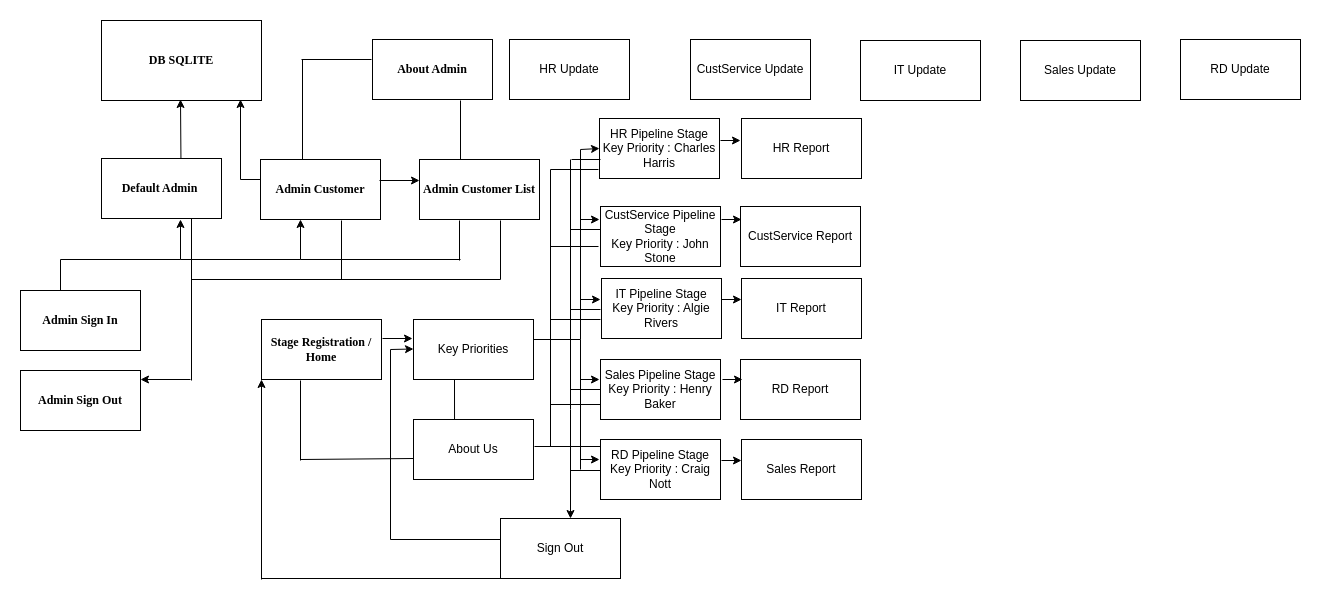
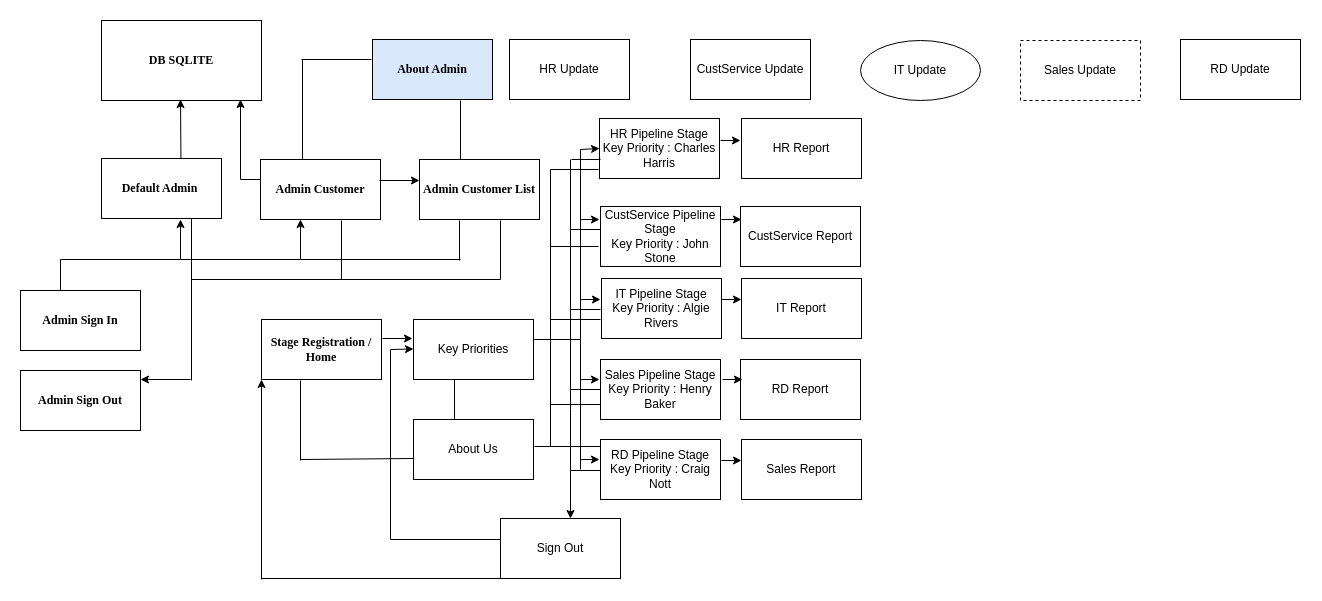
- <mxCell id="5" value="About Admin" style="rounded=0;whiteSpace=wrap;html=1;fontFamily=Times New Roman;fontStyle=1" vertex="1" parent="1"><mxGeometry x="372" y="39" width="120" height="60" as="geometry" /></mxCell>
+ <mxCell id="5" value="About Admin" style="rounded=0;whiteSpace=wrap;html=1;fontFamily=Times New Roman;fontStyle=1;fillColor=#dae8fc;" vertex="1" parent="1"><mxGeometry x="372" y="39" width="120" height="60" as="geometry" /></mxCell>
- <mxCell id="80" value="IT Update" style="rounded=0;whiteSpace=wrap;html=1;" vertex="1" parent="1"><mxGeometry x="860" y="40" width="120" height="60" as="geometry" /></mxCell>
+ <mxCell id="80" value="IT Update" style="ellipse;whiteSpace=wrap;html=1;" vertex="1" parent="1"><mxGeometry x="860" y="40" width="120" height="60" as="geometry" /></mxCell>
- <mxCell id="81" value="Sales Update" style="rounded=0;whiteSpace=wrap;html=1;" vertex="1" parent="1"><mxGeometry x="1020" y="40" width="120" height="60" as="geometry" /></mxCell>
+ <mxCell id="81" value="Sales Update" style="rounded=0;whiteSpace=wrap;html=1;dashed=1;" vertex="1" parent="1"><mxGeometry x="1020" y="40" width="120" height="60" as="geometry" /></mxCell>
